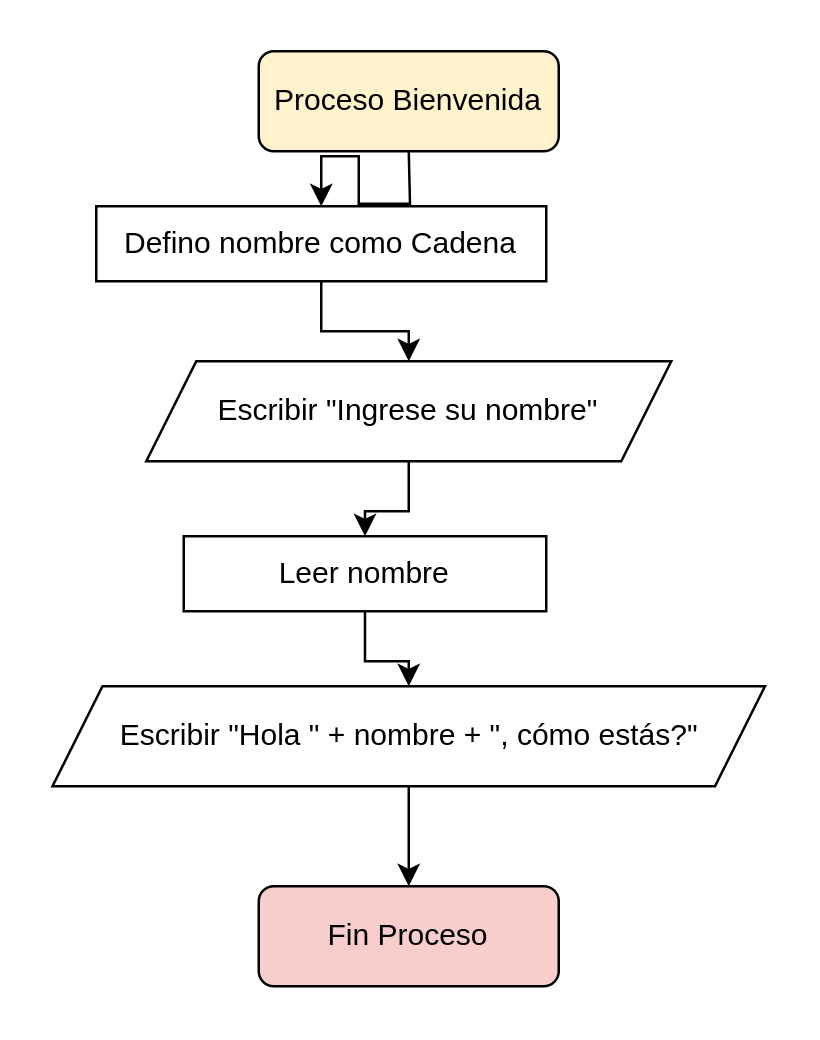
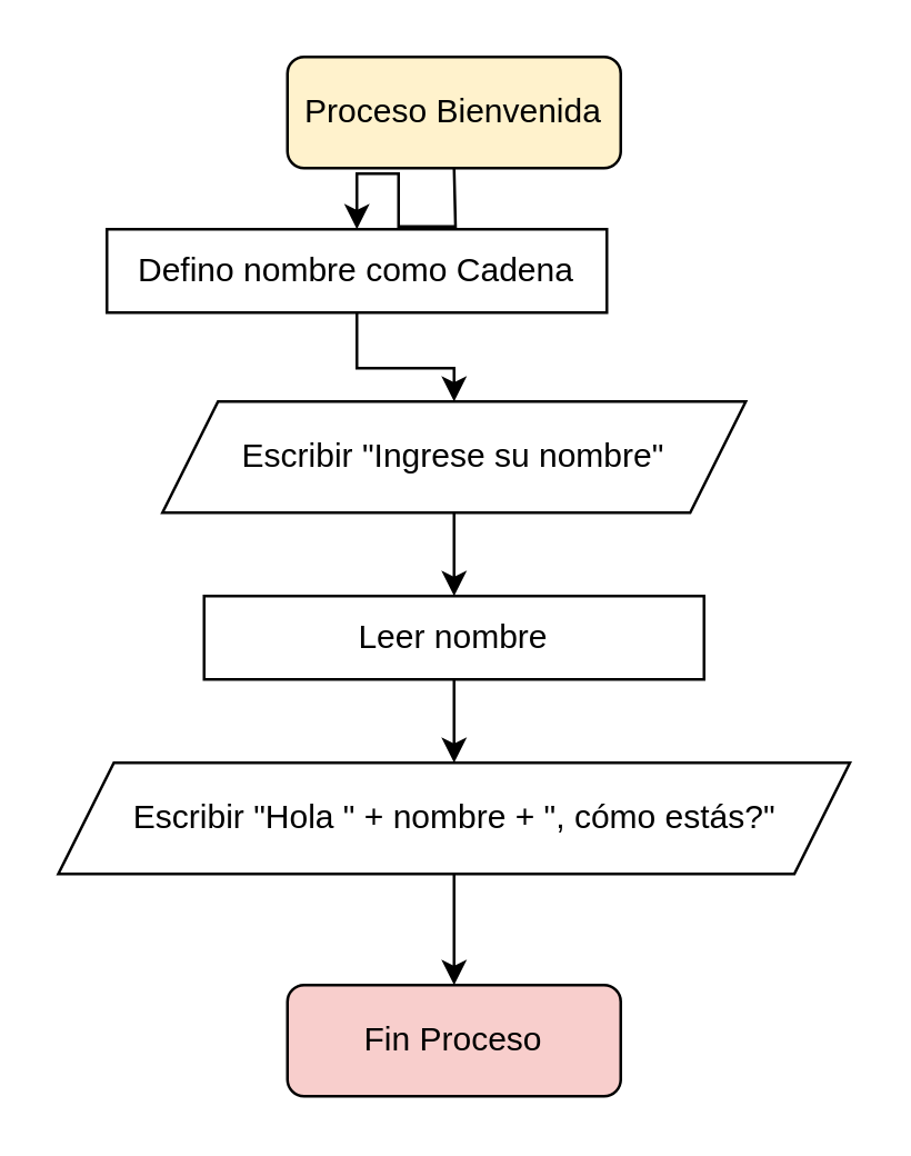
- <mxCell id="11" value="Leer nombre" style="rounded=0;whiteSpace=wrap;html=1;" vertex="1" parent="1"><mxGeometry x="73" y="214" width="145" height="30" as="geometry" /></mxCell>
+ <mxCell id="11" value="Leer nombre" style="rounded=0;whiteSpace=wrap;html=1;" vertex="1" parent="1"><mxGeometry x="73" y="214" width="180" height="30" as="geometry" /></mxCell>
